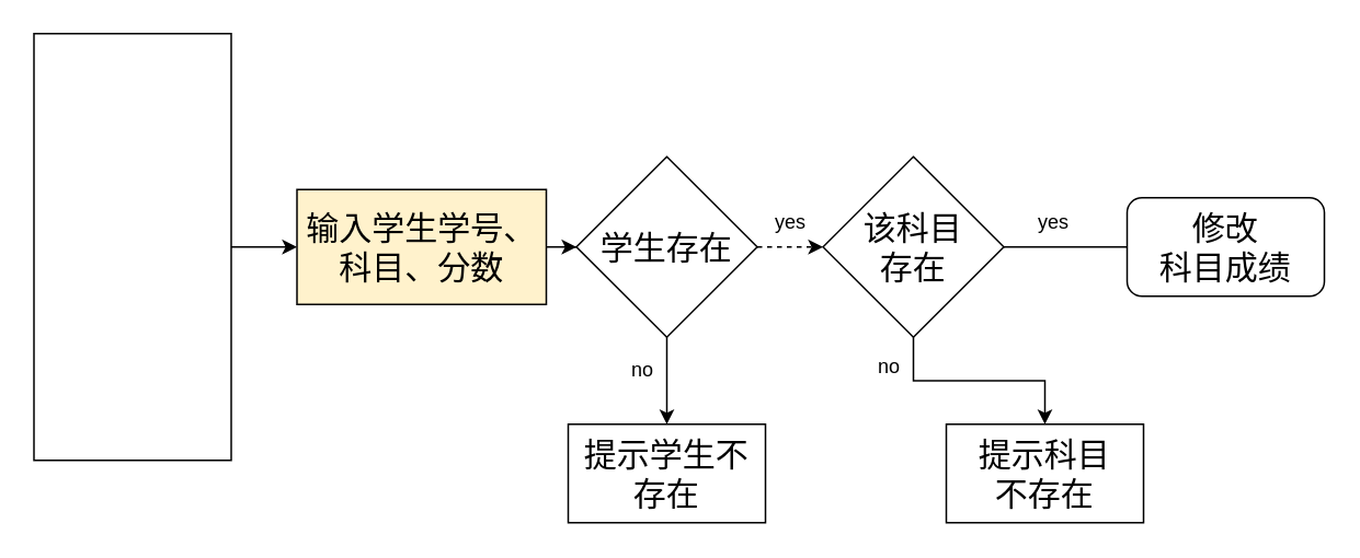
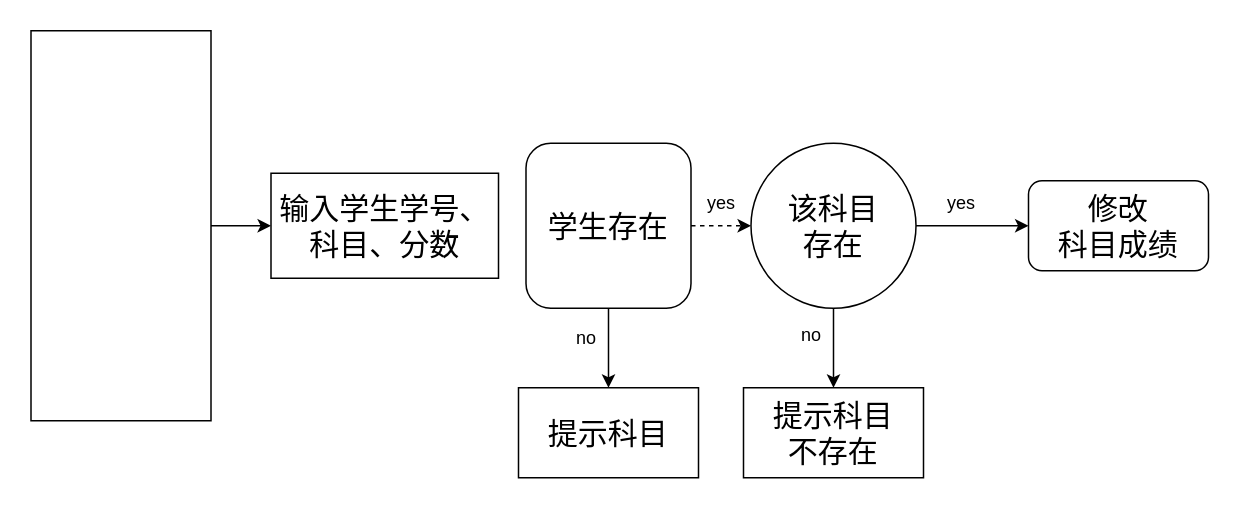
- <mxCell id="5" value="输入学生学号、科目、分数" style="whiteSpace=wrap;html=1;rounded=0;fontSize=20;fillColor=#fff2cc;" vertex="1" parent="1"><mxGeometry x="180" y="115" width="151.67" height="70" as="geometry" /></mxCell>
+ <mxCell id="5" value="输入学生学号、科目、分数" style="whiteSpace=wrap;html=1;rounded=0;fontSize=20;" vertex="1" parent="1"><mxGeometry x="180" y="115" width="151.67" height="70" as="geometry" /></mxCell>
- <mxCell id="4" value="" style="edgeStyle=orthogonalEdgeStyle;rounded=0;orthogonalLoop=1;jettySize=auto;html=1;" edge="1" parent="1" source="5" target="8"><mxGeometry relative="1" as="geometry" /></mxCell>
- <mxCell id="8" value="学生存在" style="rhombus;whiteSpace=wrap;html=1;fontSize=20;rounded=0;" vertex="1" parent="1"><mxGeometry x="350" y="95" width="110" height="110" as="geometry" /></mxCell>
+ <mxCell id="8" value="学生存在" style="whiteSpace=wrap;html=1;fontSize=20;rounded=1;" vertex="1" parent="1"><mxGeometry x="350" y="95" width="110" height="110" as="geometry" /></mxCell>
- <mxCell id="13" value="该科目&lt;div&gt;存在&lt;/div&gt;" style="rhombus;whiteSpace=wrap;html=1;fontSize=20;rounded=0;" vertex="1" parent="1"><mxGeometry x="500" y="95" width="110" height="110" as="geometry" /></mxCell>
+ <mxCell id="13" value="该科目&lt;div&gt;存在&lt;/div&gt;" style="ellipse;whiteSpace=wrap;html=1;fontSize=20;" vertex="1" parent="1"><mxGeometry x="500" y="95" width="110" height="110" as="geometry" /></mxCell>
- <mxCell id="12" value="" style="edgeStyle=orthogonalEdgeStyle;rounded=0;orthogonalLoop=1;jettySize=auto;html=1;endArrow=none;" edge="1" parent="1" source="13" target="17"><mxGeometry relative="1" as="geometry" /></mxCell>
+ <mxCell id="12" value="" style="edgeStyle=orthogonalEdgeStyle;rounded=0;orthogonalLoop=1;jettySize=auto;html=1;" edge="1" parent="1" source="13" target="17"><mxGeometry relative="1" as="geometry" /></mxCell>
- <mxCell id="9" value="提示学生不存在" style="whiteSpace=wrap;html=1;fontSize=20;rounded=0;" vertex="1" parent="1"><mxGeometry x="345" y="258" width="120" height="60" as="geometry" /></mxCell>
+ <mxCell id="9" value="提示科目" style="whiteSpace=wrap;html=1;fontSize=20;rounded=0;" vertex="1" parent="1"><mxGeometry x="345" y="258" width="120" height="60" as="geometry" /></mxCell>
- <mxCell id="15" value="提示科目&lt;div&gt;不存在&lt;/div&gt;" style="whiteSpace=wrap;html=1;fontSize=20;rounded=0;" vertex="1" parent="1"><mxGeometry x="575" y="258" width="120" height="60" as="geometry" /></mxCell>
+ <mxCell id="15" value="提示科目&lt;div&gt;不存在&lt;/div&gt;" style="whiteSpace=wrap;html=1;fontSize=20;rounded=0;" vertex="1" parent="1"><mxGeometry x="495" y="258" width="120" height="60" as="geometry" /></mxCell>
